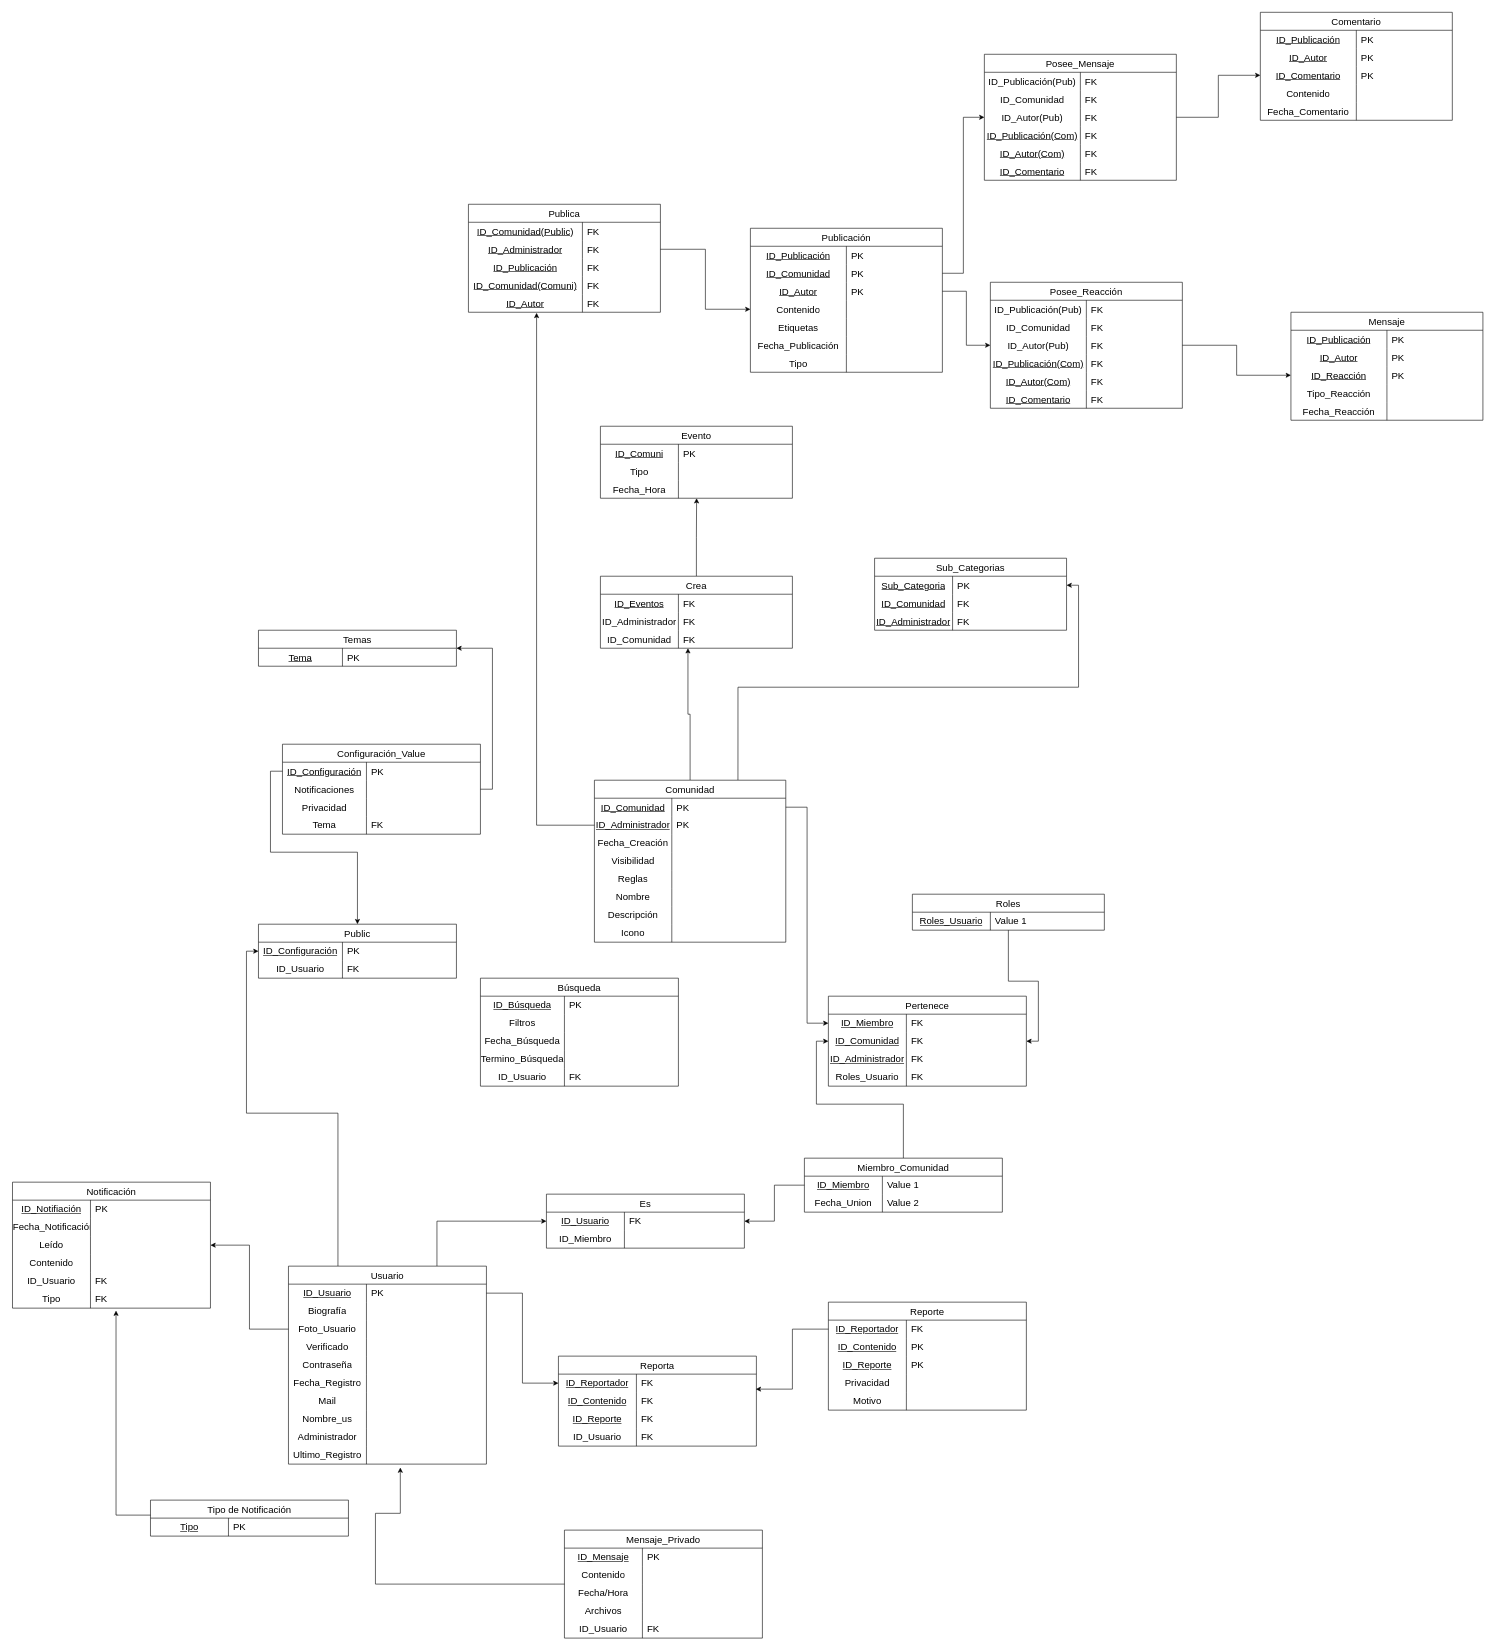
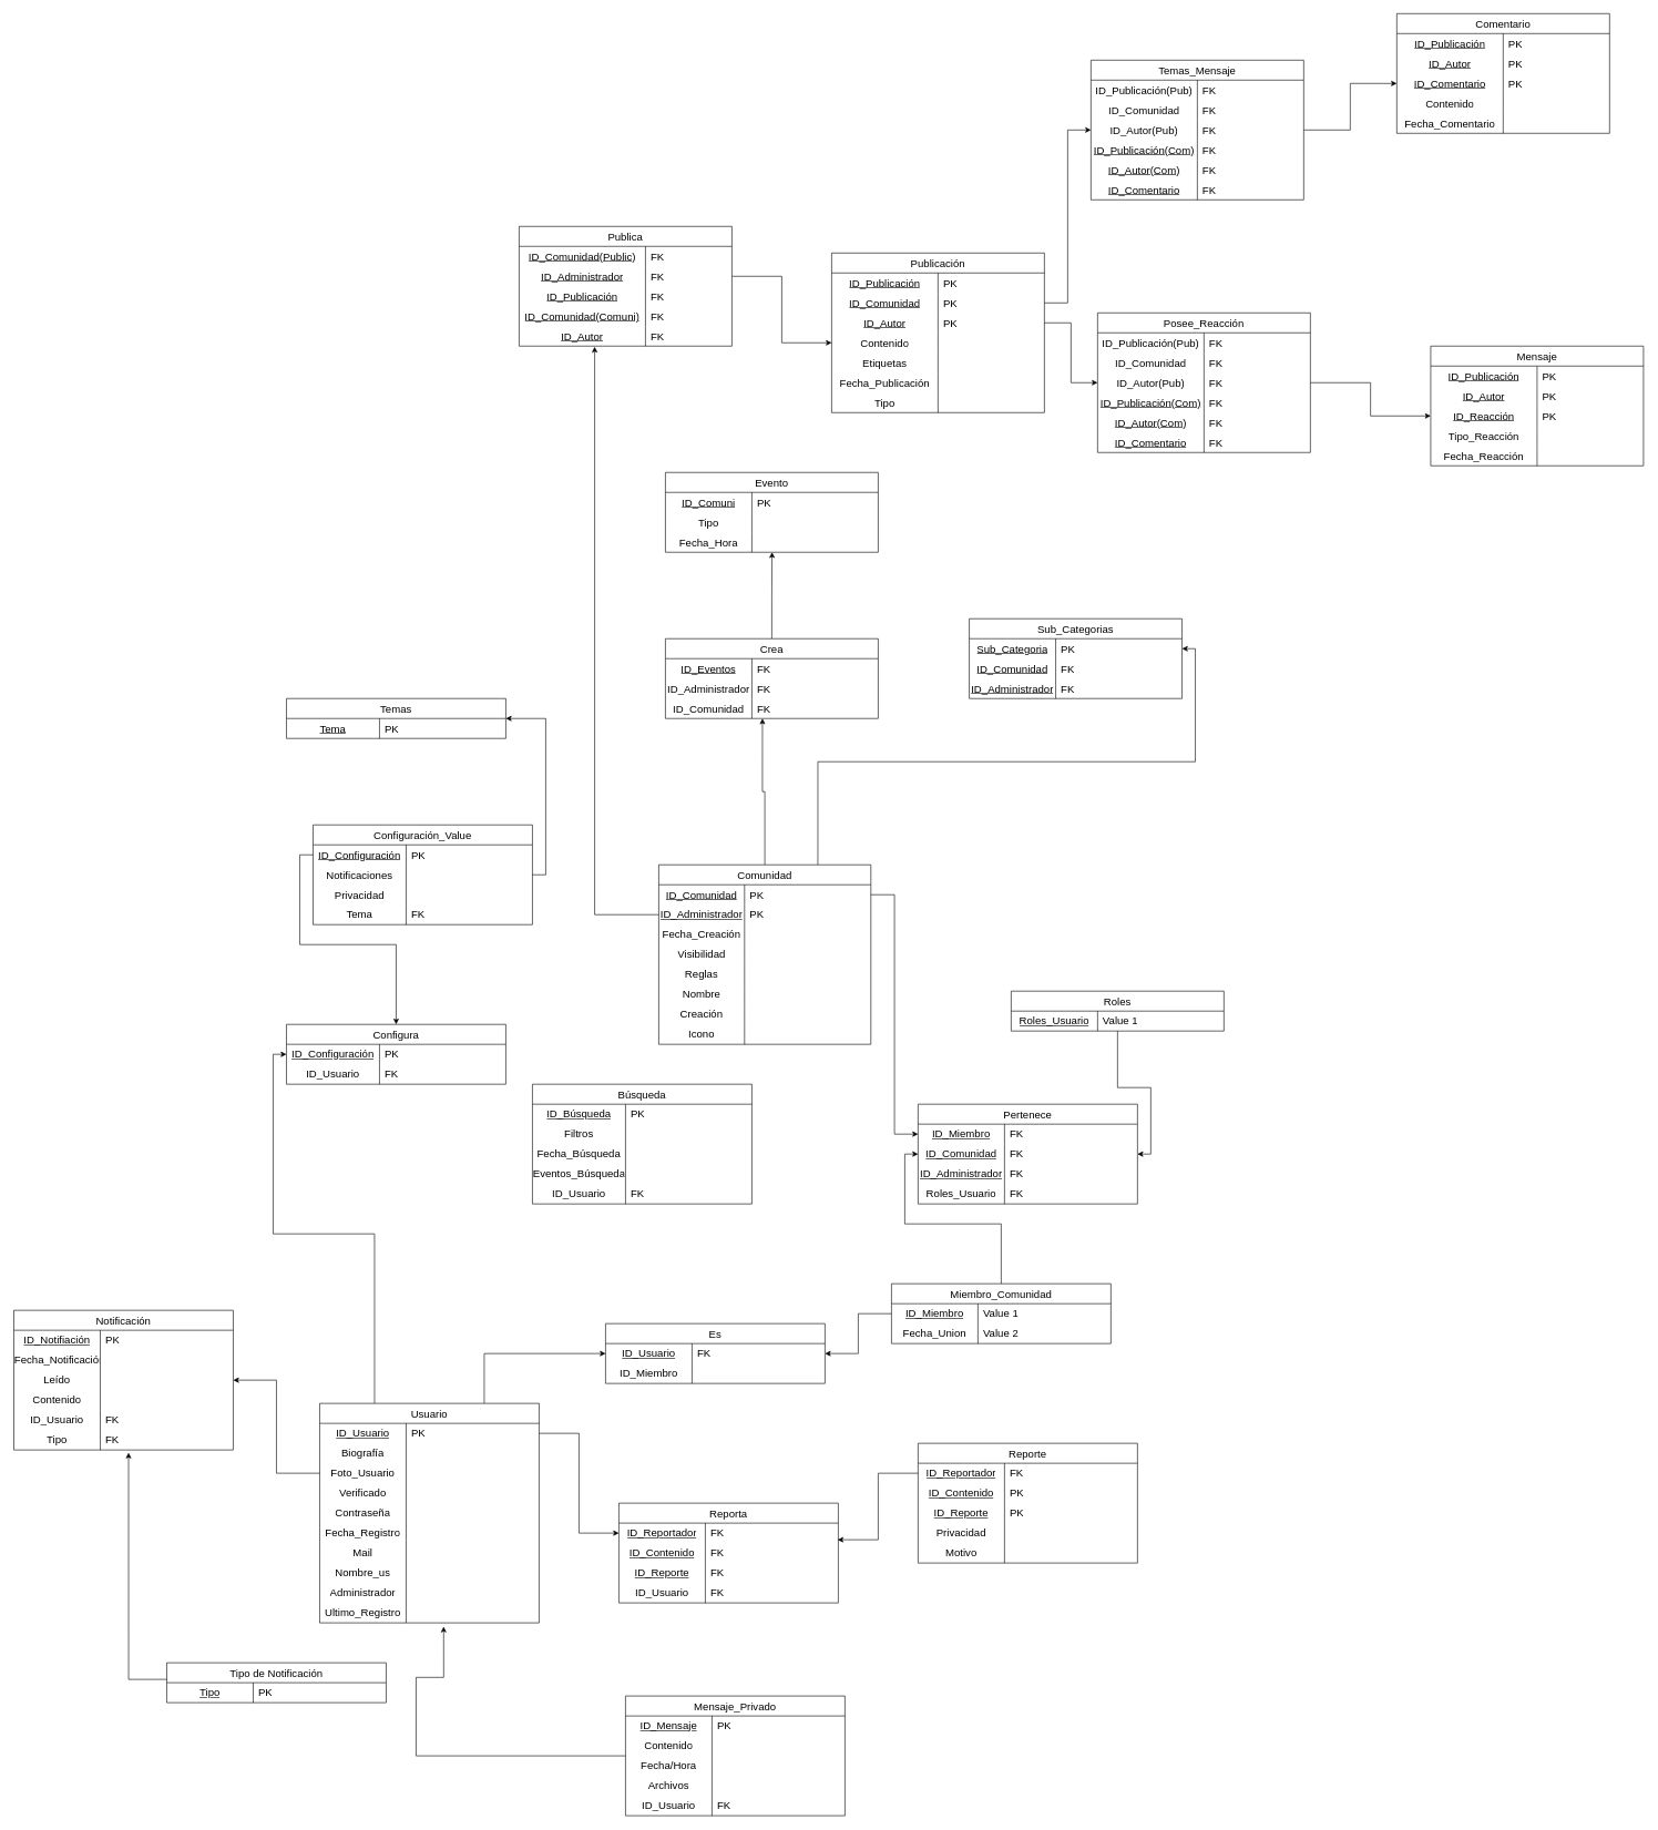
- <mxCell id="283" value="Posee_Mensaje" style="shape=table;startSize=30;container=1;collapsible=0;childLayout=tableLayout;fixedRows=1;rowLines=0;fontStyle=0;strokeColor=default;fontSize=16;" vertex="1" parent="1"><mxGeometry x="1640" y="90" width="320" height="210" as="geometry" /></mxCell>
+ <mxCell id="283" value="Temas_Mensaje" style="shape=table;startSize=30;container=1;collapsible=0;childLayout=tableLayout;fixedRows=1;rowLines=0;fontStyle=0;strokeColor=default;fontSize=16;" vertex="1" parent="1"><mxGeometry x="1640" y="90" width="320" height="210" as="geometry" /></mxCell>
- <mxCell id="180" value="Descripción" style="shape=partialRectangle;html=1;whiteSpace=wrap;connectable=0;fillColor=none;top=0;left=0;bottom=0;right=0;overflow=hidden;strokeColor=inherit;fontSize=16;" vertex="1" parent="179"><mxGeometry width="129" height="30" as="geometry"><mxRectangle width="129" height="30" as="alternateBounds" /></mxGeometry></mxCell>
+ <mxCell id="180" value="Creación" style="shape=partialRectangle;html=1;whiteSpace=wrap;connectable=0;fillColor=none;top=0;left=0;bottom=0;right=0;overflow=hidden;strokeColor=inherit;fontSize=16;" vertex="1" parent="179"><mxGeometry width="129" height="30" as="geometry"><mxRectangle width="129" height="30" as="alternateBounds" /></mxGeometry></mxCell>
- <mxCell id="199" value="Public" style="shape=table;startSize=30;container=1;collapsible=0;childLayout=tableLayout;fixedRows=1;rowLines=0;fontStyle=0;strokeColor=default;fontSize=16;" vertex="1" parent="1"><mxGeometry x="430" y="1540" width="330" height="90" as="geometry" /></mxCell>
+ <mxCell id="199" value="Configura" style="shape=table;startSize=30;container=1;collapsible=0;childLayout=tableLayout;fixedRows=1;rowLines=0;fontStyle=0;strokeColor=default;fontSize=16;" vertex="1" parent="1"><mxGeometry x="430" y="1540" width="330" height="90" as="geometry" /></mxCell>
- <mxCell id="119" value="Termino_Búsqueda" style="shape=partialRectangle;html=1;whiteSpace=wrap;connectable=0;fillColor=none;top=0;left=0;bottom=0;right=0;overflow=hidden;strokeColor=inherit;fontSize=16;" parent="118" vertex="1"><mxGeometry width="140" height="30" as="geometry"><mxRectangle width="140" height="30" as="alternateBounds" /></mxGeometry></mxCell>
+ <mxCell id="119" value="Eventos_Búsqueda" style="shape=partialRectangle;html=1;whiteSpace=wrap;connectable=0;fillColor=none;top=0;left=0;bottom=0;right=0;overflow=hidden;strokeColor=inherit;fontSize=16;" parent="118" vertex="1"><mxGeometry width="140" height="30" as="geometry"><mxRectangle width="140" height="30" as="alternateBounds" /></mxGeometry></mxCell>
